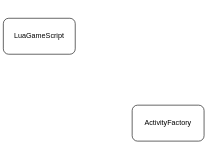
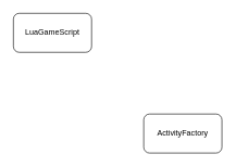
- <mxCell id="2" value="LuaGameScript" style="rounded=1;whiteSpace=wrap;html=1;" vertex="1" parent="1"><mxGeometry x="5" y="30" width="120" height="60" as="geometry" /></mxCell>
+ <mxCell id="2" value="LuaGameScript" style="rounded=1;whiteSpace=wrap;html=1;" vertex="1" parent="1"><mxGeometry x="20" y="20" width="120" height="60" as="geometry" /></mxCell>
